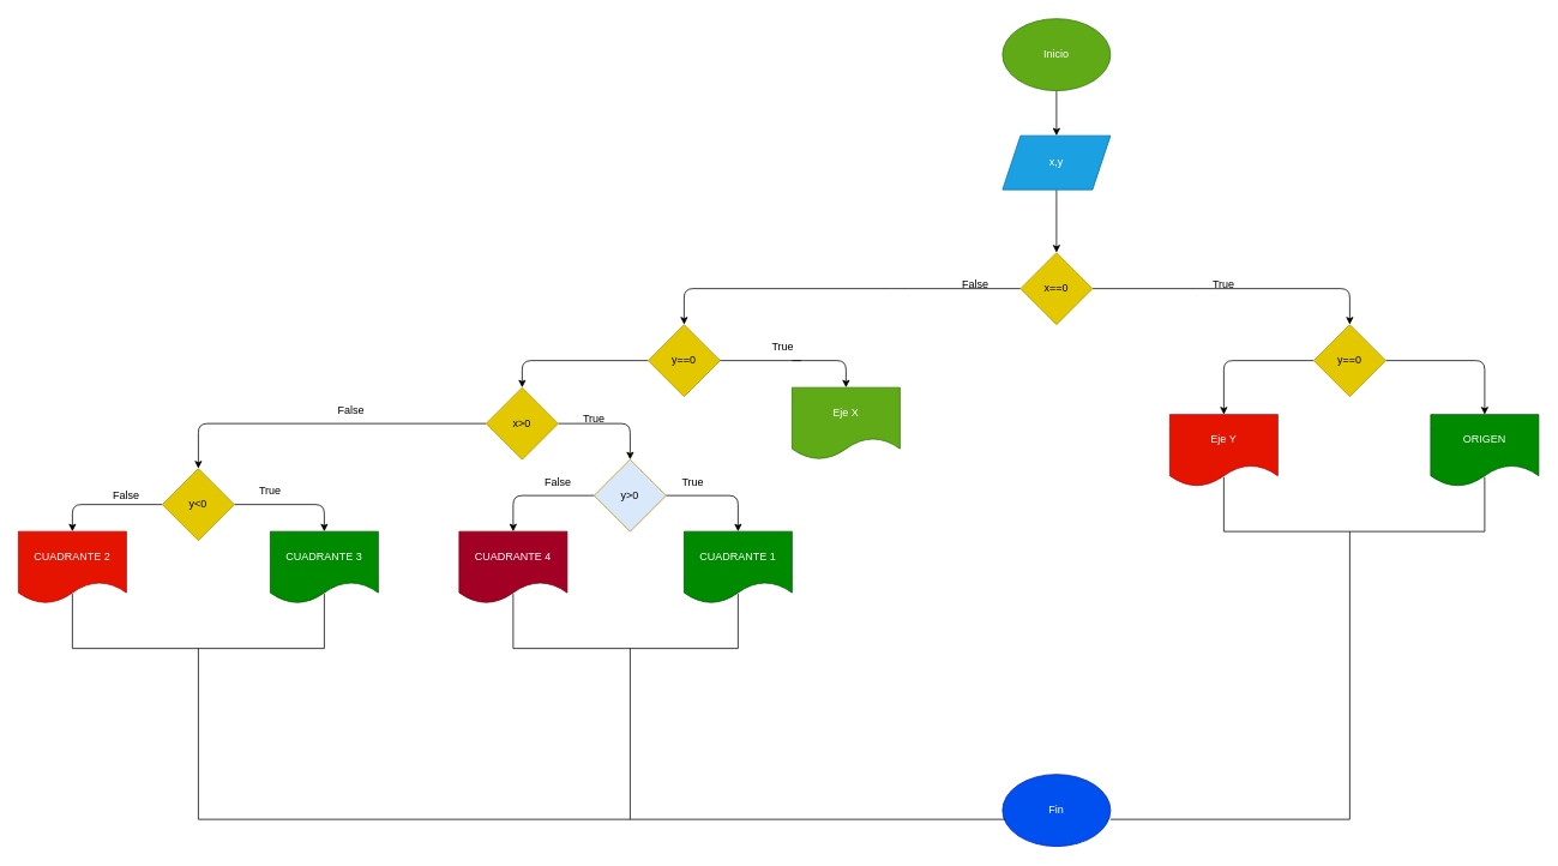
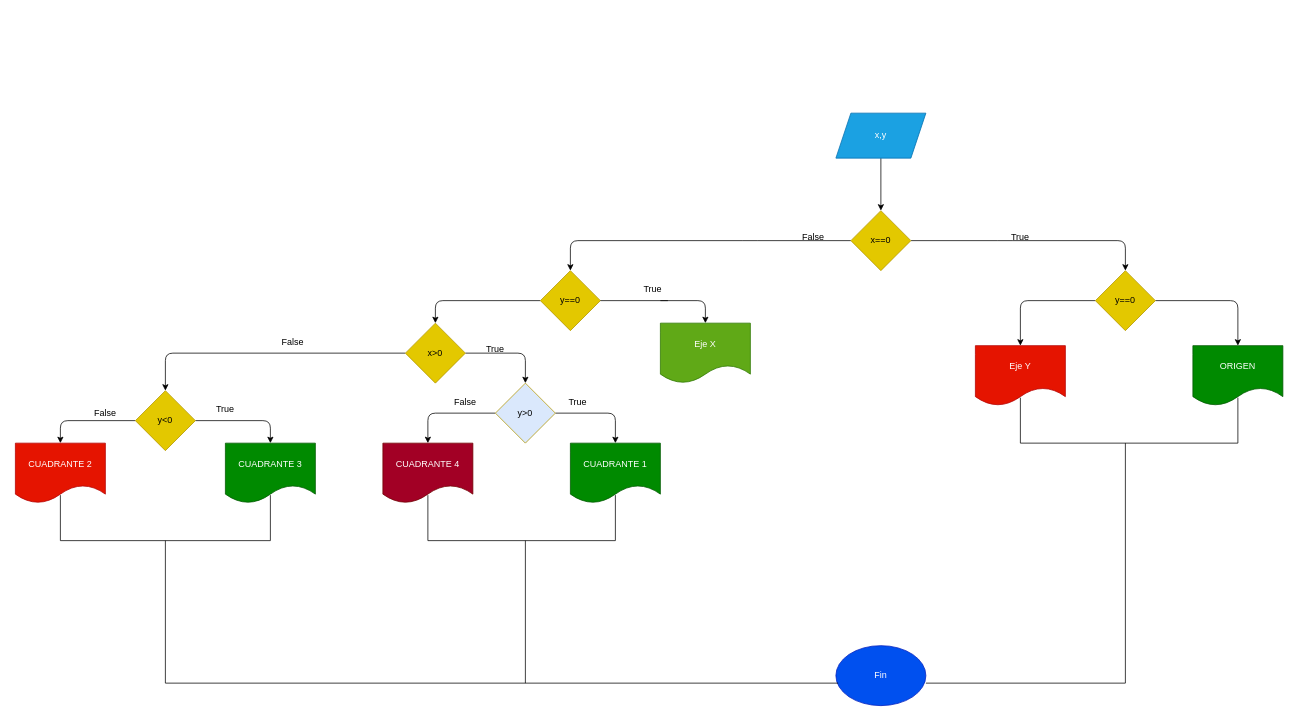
- <mxCell id="3" value="Inicio" style="ellipse;whiteSpace=wrap;html=1;fillColor=#60a917;fontColor=#ffffff;strokeColor=#2D7600;" vertex="1" parent="1"><mxGeometry x="1114" y="20" width="120" height="80" as="geometry" /></mxCell>
- <mxCell id="2" value="" style="edgeStyle=none;html=1;" edge="1" parent="1" source="3" target="5"><mxGeometry relative="1" as="geometry" /></mxCell>
